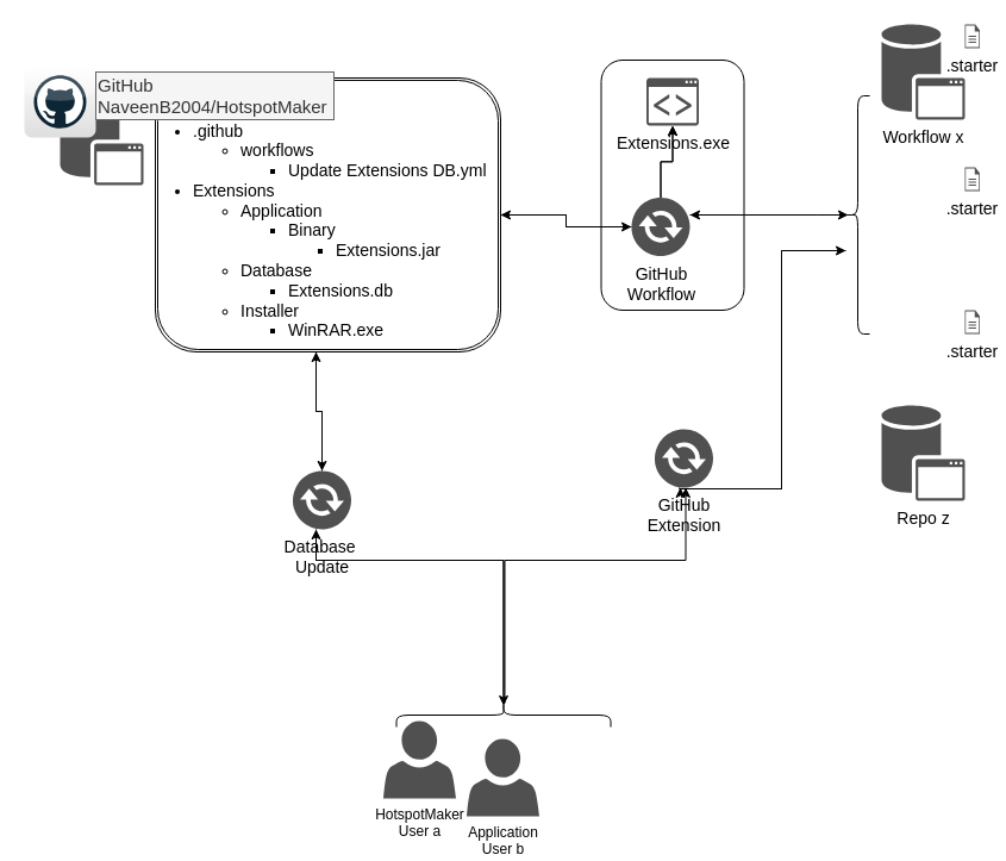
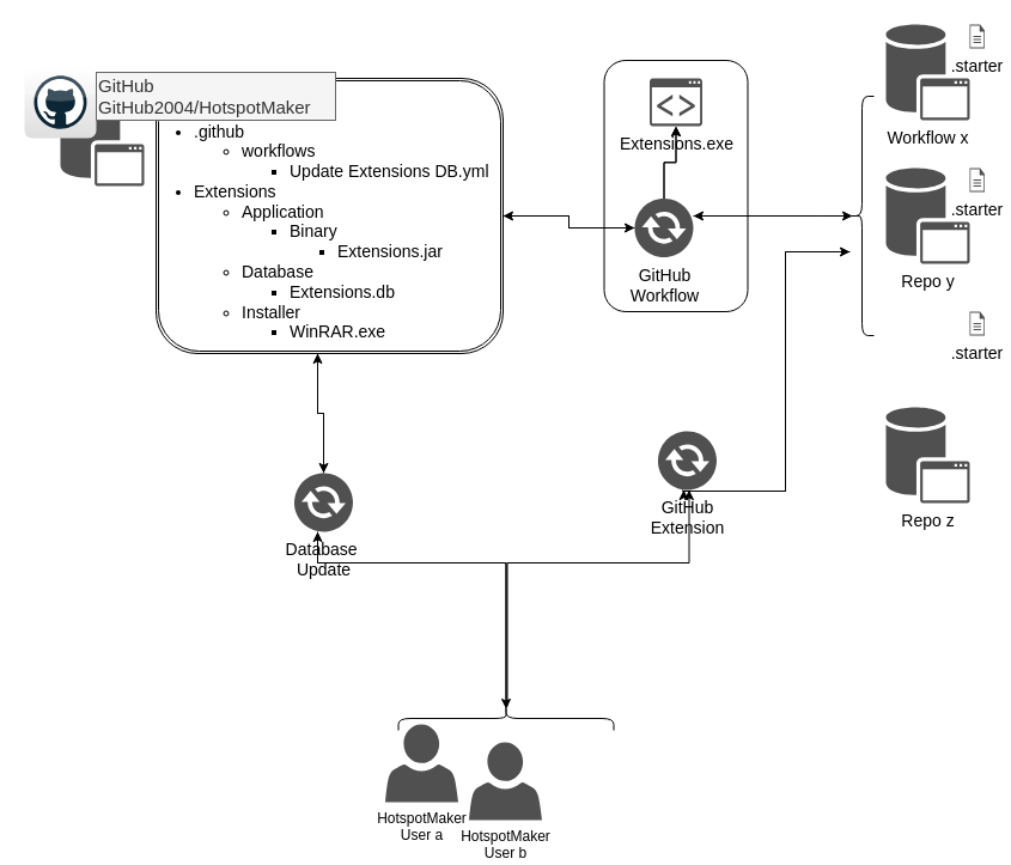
- <mxCell id="6" value="GitHub&lt;br style=&quot;font-size: 15px;&quot;&gt;NaveenB2004/HotspotMaker" style="text;html=1;align=left;verticalAlign=middle;whiteSpace=wrap;rounded=0;fillColor=#f5f5f5;strokeColor=#666666;fontColor=#333333;fontSize=15;" vertex="1" parent="1"><mxGeometry x="80" y="60" width="200" height="40" as="geometry" /></mxCell>
+ <mxCell id="6" value="GitHub&lt;br style=&quot;font-size: 15px;&quot;&gt;GitHub2004/HotspotMaker" style="text;html=1;align=left;verticalAlign=middle;whiteSpace=wrap;rounded=0;fillColor=#f5f5f5;strokeColor=#666666;fontColor=#333333;fontSize=15;" vertex="1" parent="1"><mxGeometry x="80" y="60" width="200" height="40" as="geometry" /></mxCell>
+ <mxCell id="25" value="Repo y" style="sketch=0;shadow=0;dashed=0;html=1;strokeColor=none;fillColor=#505050;labelPosition=center;verticalLabelPosition=bottom;verticalAlign=top;outlineConnect=0;align=center;shape=mxgraph.office.databases.application_store;fontSize=14;" vertex="1" parent="1"><mxGeometry x="740" y="140" width="70" height="80" as="geometry" /></mxCell>
- <mxCell id="19" value="Application&lt;br style=&quot;border-color: var(--border-color);&quot;&gt;User b" style="sketch=0;pointerEvents=1;shadow=0;dashed=0;html=1;strokeColor=none;fillColor=#505050;labelPosition=center;verticalLabelPosition=bottom;verticalAlign=top;outlineConnect=0;align=center;shape=mxgraph.office.users.user;" vertex="1" parent="1"><mxGeometry x="391.5" y="620" width="61" height="65" as="geometry" /></mxCell>
+ <mxCell id="19" value="HotspotMaker&lt;br style=&quot;border-color: var(--border-color);&quot;&gt;User b" style="sketch=0;pointerEvents=1;shadow=0;dashed=0;html=1;strokeColor=none;fillColor=#505050;labelPosition=center;verticalLabelPosition=bottom;verticalAlign=top;outlineConnect=0;align=center;shape=mxgraph.office.users.user;" vertex="1" parent="1"><mxGeometry x="391.5" y="620" width="61" height="65" as="geometry" /></mxCell>
